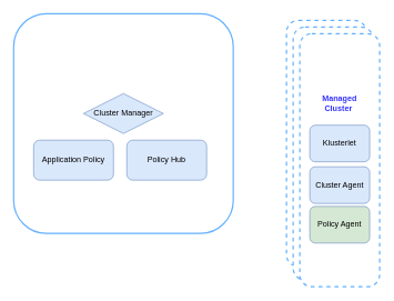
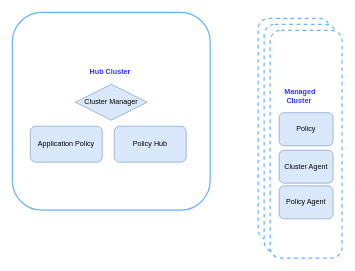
+ <mxCell id="4" value="&lt;font color=&quot;#3333ff&quot;&gt;&lt;b&gt;Hub Cluster&lt;/b&gt;&amp;nbsp;&lt;/font&gt;" style="text;html=1;strokeColor=none;fillColor=none;align=center;verticalAlign=middle;whiteSpace=wrap;rounded=0;" vertex="1" parent="1"><mxGeometry x="145" y="110" width="80" height="20" as="geometry" /></mxCell>
- <mxCell id="13" value="&lt;font color=&quot;#3333ff&quot;&gt;&lt;b&gt;Managed Cluster&lt;/b&gt;&amp;nbsp;&lt;/font&gt;" style="text;html=1;strokeColor=none;fillColor=none;align=center;verticalAlign=middle;whiteSpace=wrap;rounded=0;" vertex="1" parent="1"><mxGeometry x="470" y="140" width="80" height="30" as="geometry" /></mxCell>
+ <mxCell id="13" value="&lt;font color=&quot;#3333ff&quot;&gt;&lt;b&gt;Managed Cluster&lt;/b&gt;&amp;nbsp;&lt;/font&gt;" style="text;html=1;strokeColor=none;fillColor=none;align=center;verticalAlign=middle;whiteSpace=wrap;rounded=0;" vertex="1" parent="1"><mxGeometry x="460" y="145" width="80" height="30" as="geometry" /></mxCell>
- <mxCell id="14" value="Klusterlet" style="rounded=1;whiteSpace=wrap;html=1;strokeColor=#6c8ebf;fillColor=#dae8fc;" vertex="1" parent="1"><mxGeometry x="465" y="187.5" width="90" height="55" as="geometry" /></mxCell>
+ <mxCell id="14" value="Policy" style="rounded=1;whiteSpace=wrap;html=1;strokeColor=#6c8ebf;fillColor=#dae8fc;" vertex="1" parent="1"><mxGeometry x="465" y="187.5" width="90" height="55" as="geometry" /></mxCell>
- <mxCell id="16" value="Policy Agent" style="rounded=1;whiteSpace=wrap;html=1;strokeColor=#6c8ebf;fillColor=#d5e8d4;" vertex="1" parent="1"><mxGeometry x="465" y="309.5" width="90" height="55" as="geometry" /></mxCell>
+ <mxCell id="16" value="Policy Agent" style="rounded=1;whiteSpace=wrap;html=1;strokeColor=#6c8ebf;fillColor=#dae8fc;" vertex="1" parent="1"><mxGeometry x="465" y="309.5" width="90" height="55" as="geometry" /></mxCell>
